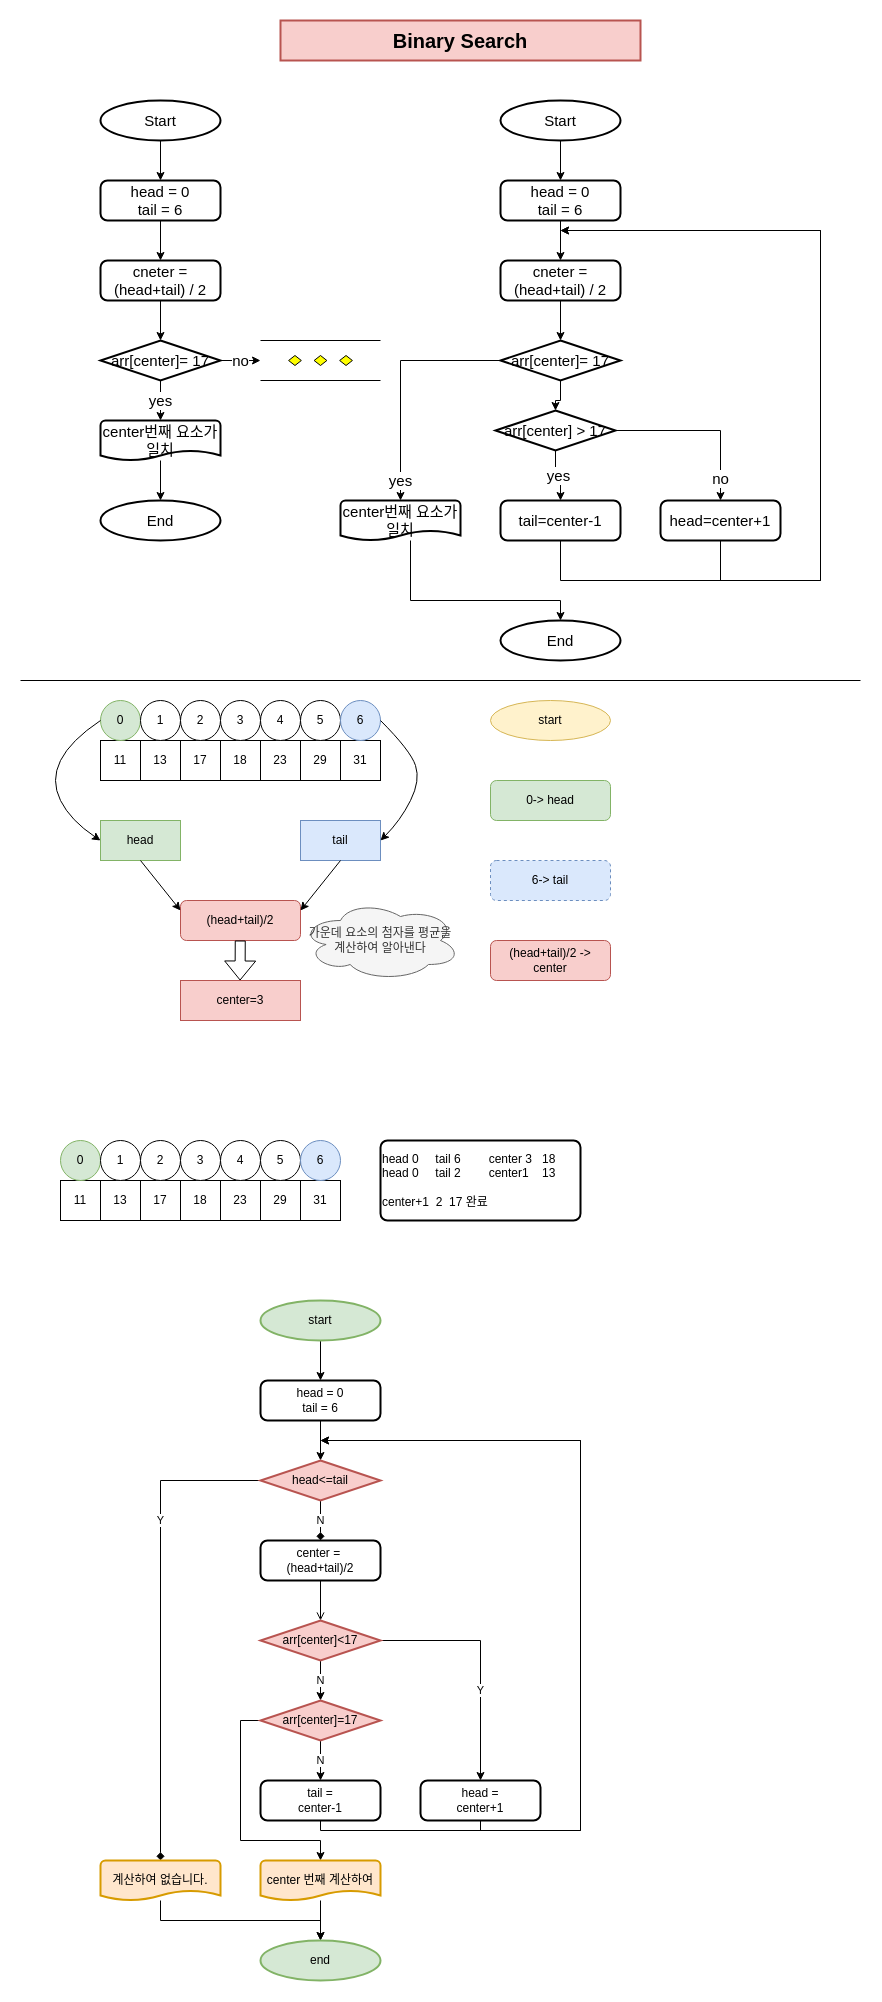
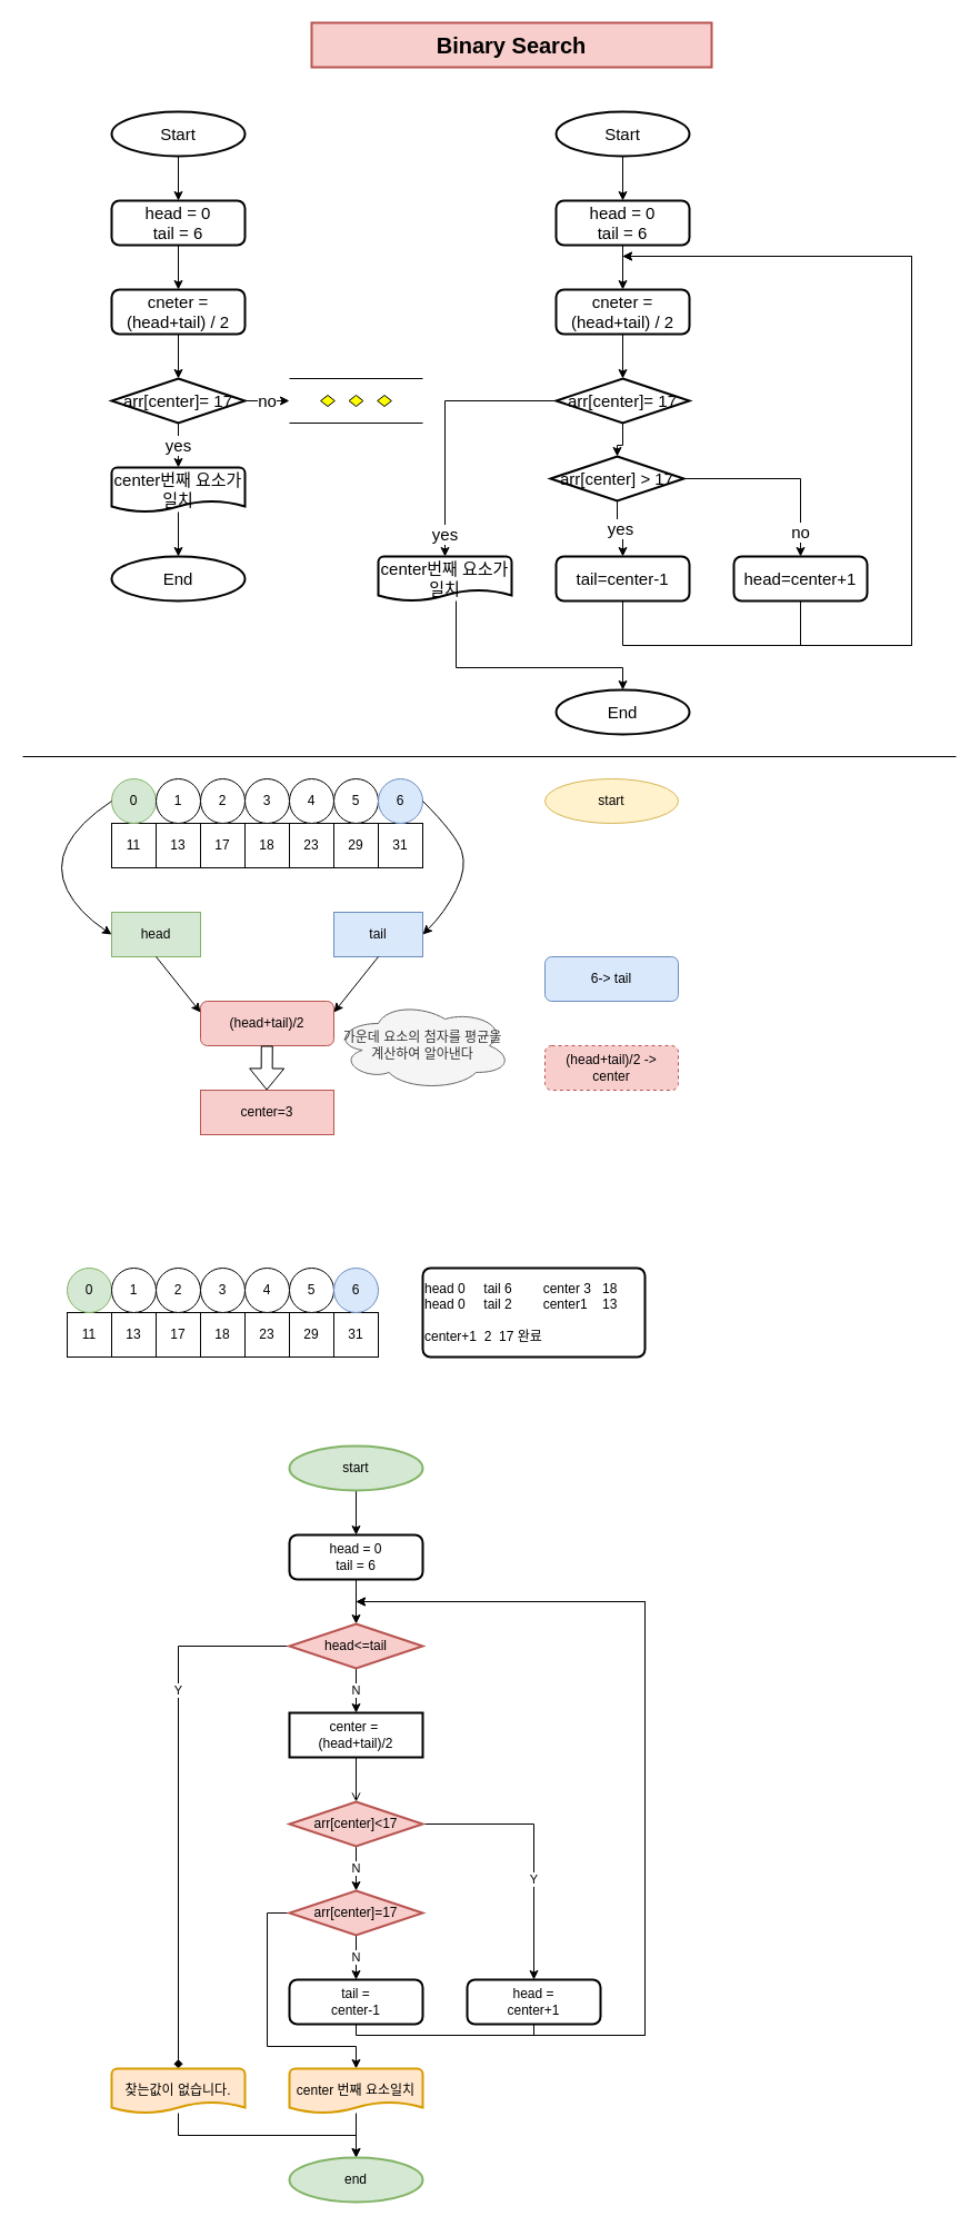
- <mxCell id="57" value="0-&amp;gt; head" style="rounded=1;whiteSpace=wrap;html=1;fillColor=#d5e8d4;strokeColor=#82b366;" vertex="1" parent="1"><mxGeometry x="490" y="780" width="120" height="40" as="geometry" /></mxCell>
- <mxCell id="59" value="6-&amp;gt; tail" style="rounded=1;whiteSpace=wrap;html=1;fillColor=#dae8fc;strokeColor=#6c8ebf;dashed=1;" vertex="1" parent="1"><mxGeometry x="490" y="860" width="120" height="40" as="geometry" /></mxCell>
+ <mxCell id="59" value="6-&amp;gt; tail" style="rounded=1;whiteSpace=wrap;html=1;fillColor=#dae8fc;strokeColor=#6c8ebf;" vertex="1" parent="1"><mxGeometry x="490" y="860" width="120" height="40" as="geometry" /></mxCell>
- <mxCell id="60" value="(head+tail)/2 -&amp;gt;&lt;br&gt;center" style="rounded=1;whiteSpace=wrap;html=1;fillColor=#f8cecc;strokeColor=#b85450;" vertex="1" parent="1"><mxGeometry x="490" y="940" width="120" height="40" as="geometry" /></mxCell>
+ <mxCell id="60" value="(head+tail)/2 -&amp;gt;&lt;br&gt;center" style="rounded=1;whiteSpace=wrap;html=1;fillColor=#f8cecc;strokeColor=#b85450;dashed=1;" vertex="1" parent="1"><mxGeometry x="490" y="940" width="120" height="40" as="geometry" /></mxCell>
- <mxCell id="97" value="N" style="edgeStyle=orthogonalEdgeStyle;rounded=0;orthogonalLoop=1;jettySize=auto;html=1;endArrow=diamond;" edge="1" parent="1" source="99" target="84"><mxGeometry relative="1" as="geometry" /></mxCell>
+ <mxCell id="97" value="N" style="edgeStyle=orthogonalEdgeStyle;rounded=0;orthogonalLoop=1;jettySize=auto;html=1;" edge="1" parent="1" source="99" target="84"><mxGeometry relative="1" as="geometry" /></mxCell>
- <mxCell id="84" value="center =&amp;nbsp;&lt;br&gt;(head+tail)/2" style="rounded=1;whiteSpace=wrap;html=1;absoluteArcSize=1;arcSize=14;strokeWidth=2;" vertex="1" parent="1"><mxGeometry x="260" y="1540" width="120" height="40" as="geometry" /></mxCell>
+ <mxCell id="84" value="center =&amp;nbsp;&lt;br&gt;(head+tail)/2" style="whiteSpace=wrap;html=1;absoluteArcSize=1;arcSize=14;strokeWidth=2;rounded=0;" vertex="1" parent="1"><mxGeometry x="260" y="1540" width="120" height="40" as="geometry" /></mxCell>
- <mxCell id="101" value="계산하여 없습니다." style="strokeWidth=2;html=1;shape=mxgraph.flowchart.document2;whiteSpace=wrap;size=0.25;fillColor=#ffe6cc;strokeColor=#d79b00;" vertex="1" parent="1"><mxGeometry x="100" y="1860" width="120" height="40" as="geometry" /></mxCell>
+ <mxCell id="101" value="찾는값이 없습니다." style="strokeWidth=2;html=1;shape=mxgraph.flowchart.document2;whiteSpace=wrap;size=0.25;fillColor=#ffe6cc;strokeColor=#d79b00;" vertex="1" parent="1"><mxGeometry x="100" y="1860" width="120" height="40" as="geometry" /></mxCell>
- <mxCell id="96" value="center 번째 계산하여" style="strokeWidth=2;html=1;shape=mxgraph.flowchart.document2;whiteSpace=wrap;size=0.25;fillColor=#ffe6cc;strokeColor=#d79b00;" vertex="1" parent="1"><mxGeometry x="260" y="1860" width="120" height="40" as="geometry" /></mxCell>
+ <mxCell id="96" value="center 번째 요소일치" style="strokeWidth=2;html=1;shape=mxgraph.flowchart.document2;whiteSpace=wrap;size=0.25;fillColor=#ffe6cc;strokeColor=#d79b00;" vertex="1" parent="1"><mxGeometry x="260" y="1860" width="120" height="40" as="geometry" /></mxCell>
